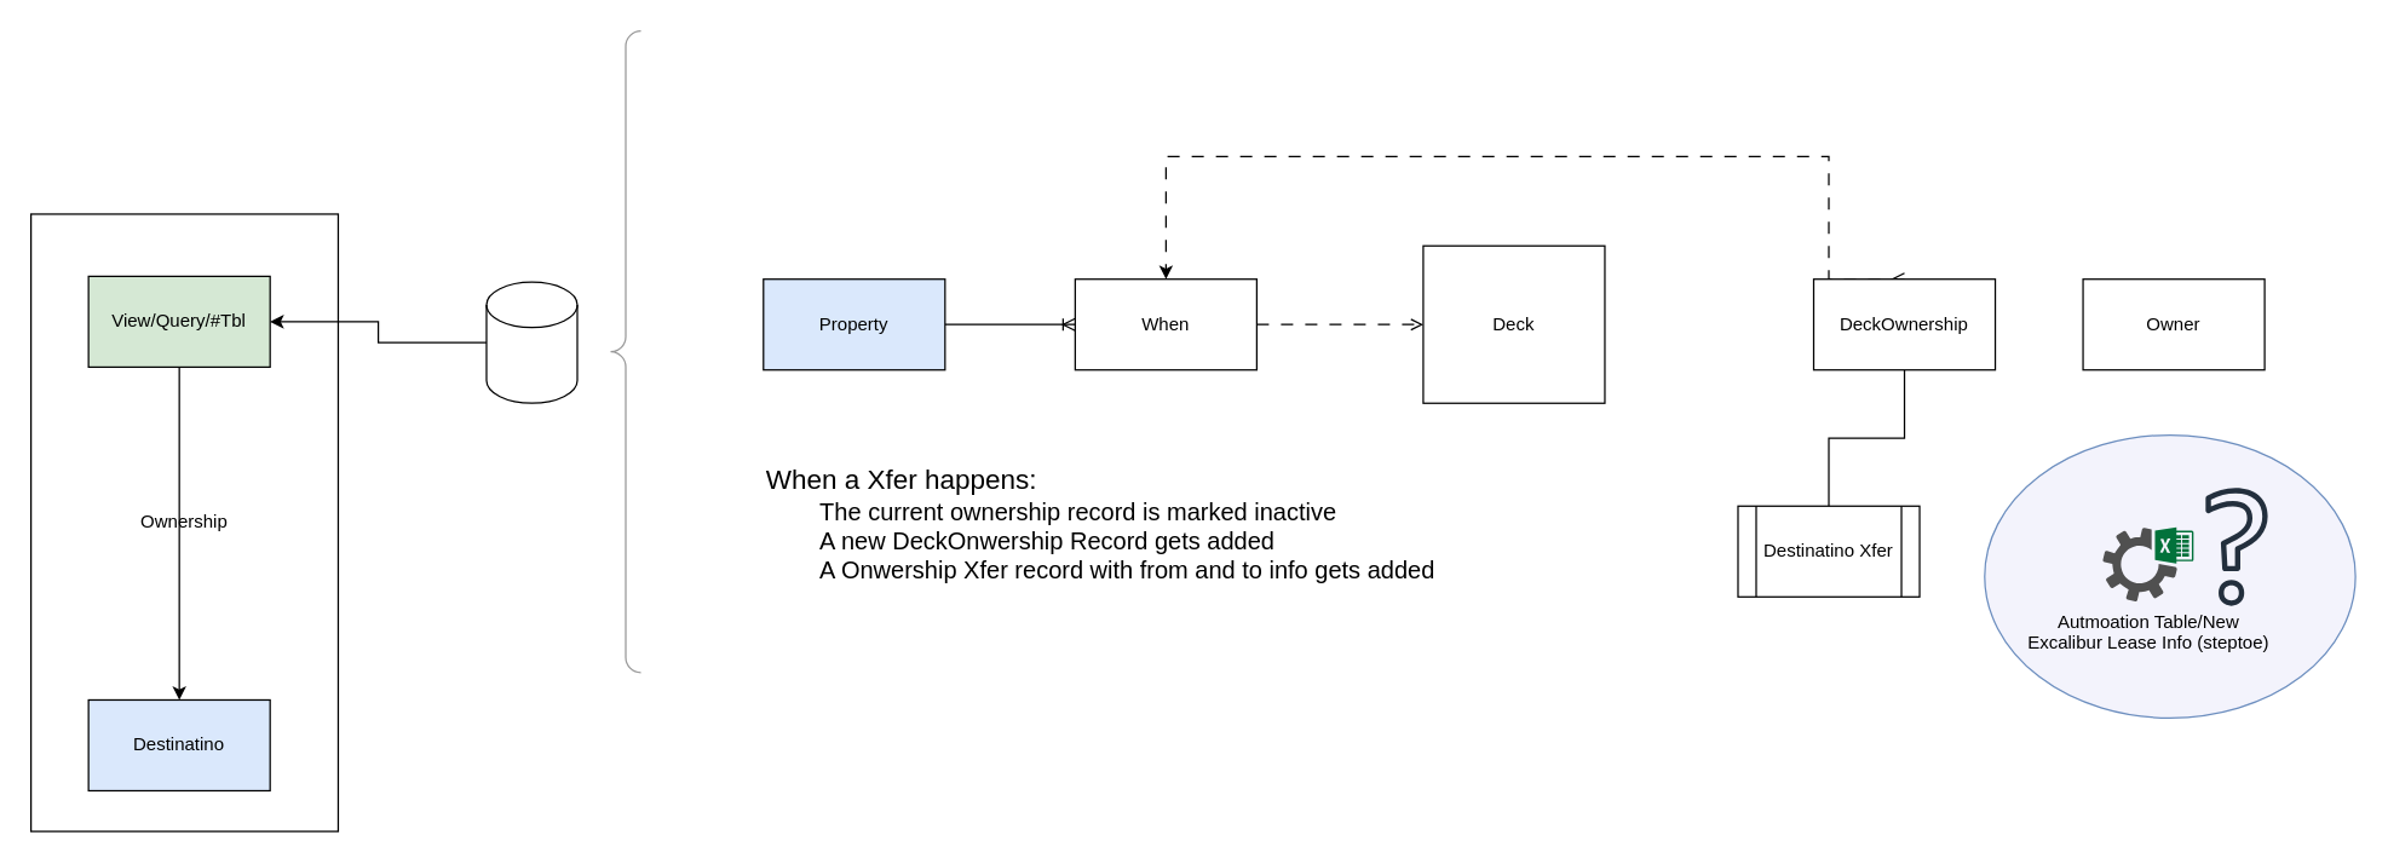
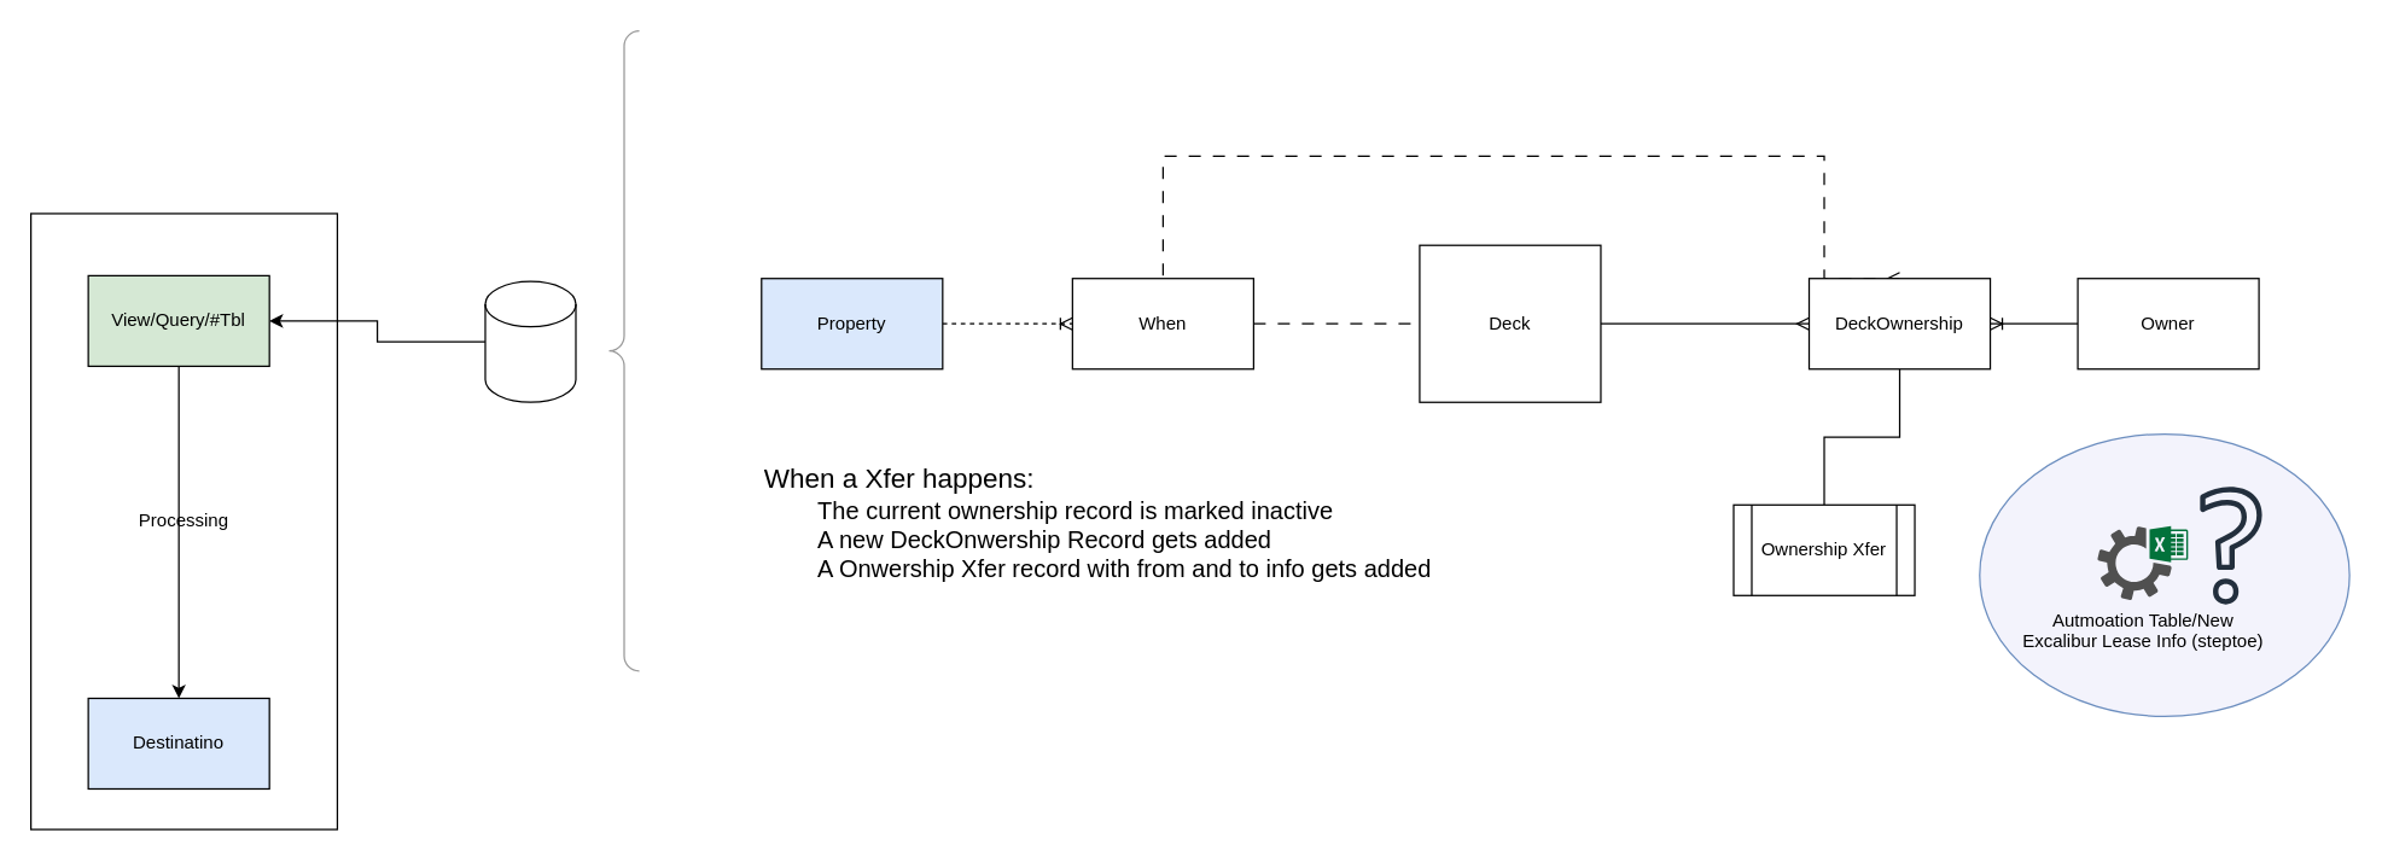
- <mxCell id="10" style="edgeStyle=orthogonalEdgeStyle;rounded=0;orthogonalLoop=1;jettySize=auto;html=1;exitX=0.5;exitY=0;exitDx=0;exitDy=0;entryX=0.5;entryY=0;entryDx=0;entryDy=0;endArrow=classic;startFill=0;startArrow=ERmany;dashed=1;dashPattern=8 8;" edge="1" parent="1" source="11" target="7"><mxGeometry relative="1" as="geometry"><Array as="points"><mxPoint x="1208" y="103" /><mxPoint x="770" y="103" /></Array></mxGeometry></mxCell>
+ <mxCell id="10" style="edgeStyle=orthogonalEdgeStyle;rounded=0;orthogonalLoop=1;jettySize=auto;html=1;exitX=0.5;exitY=0;exitDx=0;exitDy=0;entryX=0.5;entryY=0;entryDx=0;entryDy=0;endArrow=none;startFill=0;startArrow=ERmany;dashed=1;dashPattern=8 8;" edge="1" parent="1" source="11" target="7"><mxGeometry relative="1" as="geometry"><Array as="points"><mxPoint x="1208" y="103" /><mxPoint x="770" y="103" /></Array></mxGeometry></mxCell>
- <mxCell id="5" style="edgeStyle=orthogonalEdgeStyle;rounded=0;orthogonalLoop=1;jettySize=auto;html=1;exitX=1;exitY=0.5;exitDx=0;exitDy=0;endArrow=ERoneToMany;endFill=0;" edge="1" parent="1" source="6" target="7"><mxGeometry relative="1" as="geometry" /></mxCell>
+ <mxCell id="5" style="edgeStyle=orthogonalEdgeStyle;rounded=0;orthogonalLoop=1;jettySize=auto;html=1;exitX=1;exitY=0.5;exitDx=0;exitDy=0;endArrow=ERoneToMany;endFill=0;dashed=1;" edge="1" parent="1" source="6" target="7"><mxGeometry relative="1" as="geometry" /></mxCell>
- <mxCell id="14" style="edgeStyle=orthogonalEdgeStyle;rounded=0;orthogonalLoop=1;jettySize=auto;html=1;exitX=1;exitY=0.5;exitDx=0;exitDy=0;entryX=0;entryY=0.5;entryDx=0;entryDy=0;endArrow=open;startFill=0;startArrow=none;dashed=1;dashPattern=8 8;" edge="1" parent="1" source="7" target="4"><mxGeometry relative="1" as="geometry" /></mxCell>
+ <mxCell id="14" style="edgeStyle=orthogonalEdgeStyle;rounded=0;orthogonalLoop=1;jettySize=auto;html=1;exitX=1;exitY=0.5;exitDx=0;exitDy=0;entryX=0;entryY=0.5;entryDx=0;entryDy=0;endArrow=none;startFill=0;startArrow=none;dashed=1;dashPattern=8 8;" edge="1" parent="1" source="7" target="4"><mxGeometry relative="1" as="geometry" /></mxCell>
+ <mxCell id="8" style="edgeStyle=orthogonalEdgeStyle;rounded=0;orthogonalLoop=1;jettySize=auto;html=1;exitX=0;exitY=0.5;exitDx=0;exitDy=0;endArrow=none;startFill=0;startArrow=ERmany;" edge="1" parent="1" source="11" target="4"><mxGeometry relative="1" as="geometry" /></mxCell>
+ <mxCell id="12" style="edgeStyle=orthogonalEdgeStyle;rounded=0;orthogonalLoop=1;jettySize=auto;html=1;exitX=0;exitY=0.5;exitDx=0;exitDy=0;endArrow=ERoneToMany;endFill=0;" edge="1" parent="1" source="13" target="11"><mxGeometry relative="1" as="geometry" /></mxCell>
- <mxCell id="2" value="Ownership" style="whiteSpace=wrap;html=1;rounded=0;" vertex="1" parent="1"><mxGeometry x="20" y="141" width="203" height="408" as="geometry" /></mxCell>
+ <mxCell id="2" value="Processing" style="whiteSpace=wrap;html=1;rounded=0;" vertex="1" parent="1"><mxGeometry x="20" y="141" width="203" height="408" as="geometry" /></mxCell>
- <mxCell id="15" value="Destinatino Xfer" style="shape=process;whiteSpace=wrap;html=1;backgroundOutline=1;" vertex="1" parent="1"><mxGeometry x="1148" y="334" width="120" height="60" as="geometry" /></mxCell>
+ <mxCell id="15" value="Ownership Xfer" style="shape=process;whiteSpace=wrap;html=1;backgroundOutline=1;" vertex="1" parent="1"><mxGeometry x="1148" y="334" width="120" height="60" as="geometry" /></mxCell>
